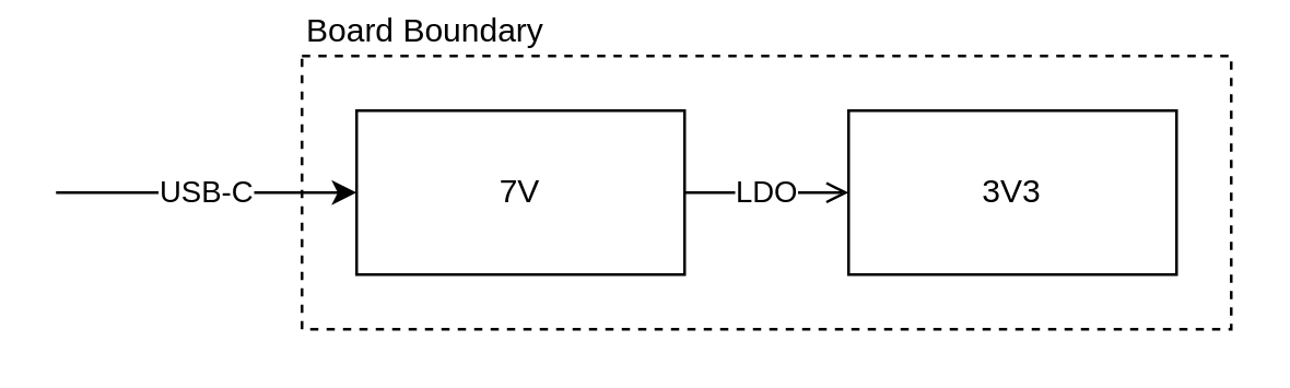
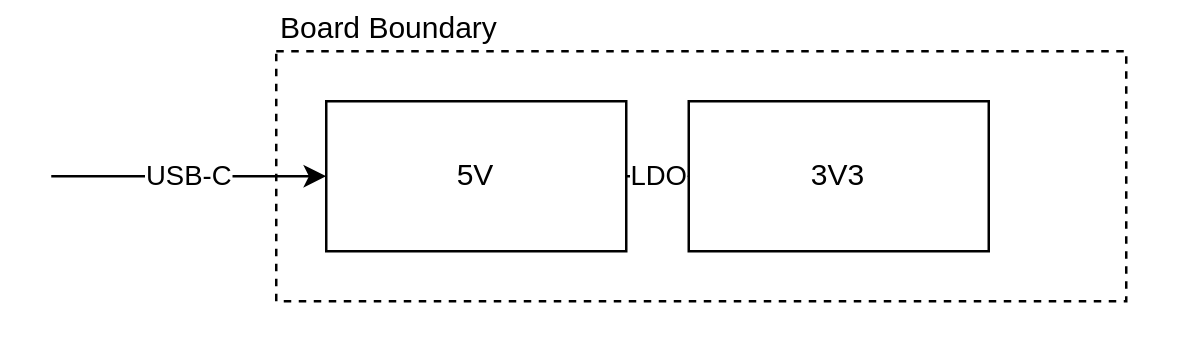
- <mxCell id="4" value="7V" style="rounded=0;whiteSpace=wrap;html=1;" parent="1" vertex="1"><mxGeometry x="130" y="40" width="120" height="60" as="geometry" /></mxCell>
+ <mxCell id="4" value="5V" style="rounded=0;whiteSpace=wrap;html=1;" parent="1" vertex="1"><mxGeometry x="130" y="40" width="120" height="60" as="geometry" /></mxCell>
- <mxCell id="5" value="3V3" style="rounded=0;whiteSpace=wrap;html=1;" parent="1" vertex="1"><mxGeometry x="310" y="40" width="120" height="60" as="geometry" /></mxCell>
+ <mxCell id="5" value="3V3" style="rounded=0;whiteSpace=wrap;html=1;" parent="1" vertex="1"><mxGeometry x="275" y="40" width="120" height="60" as="geometry" /></mxCell>
